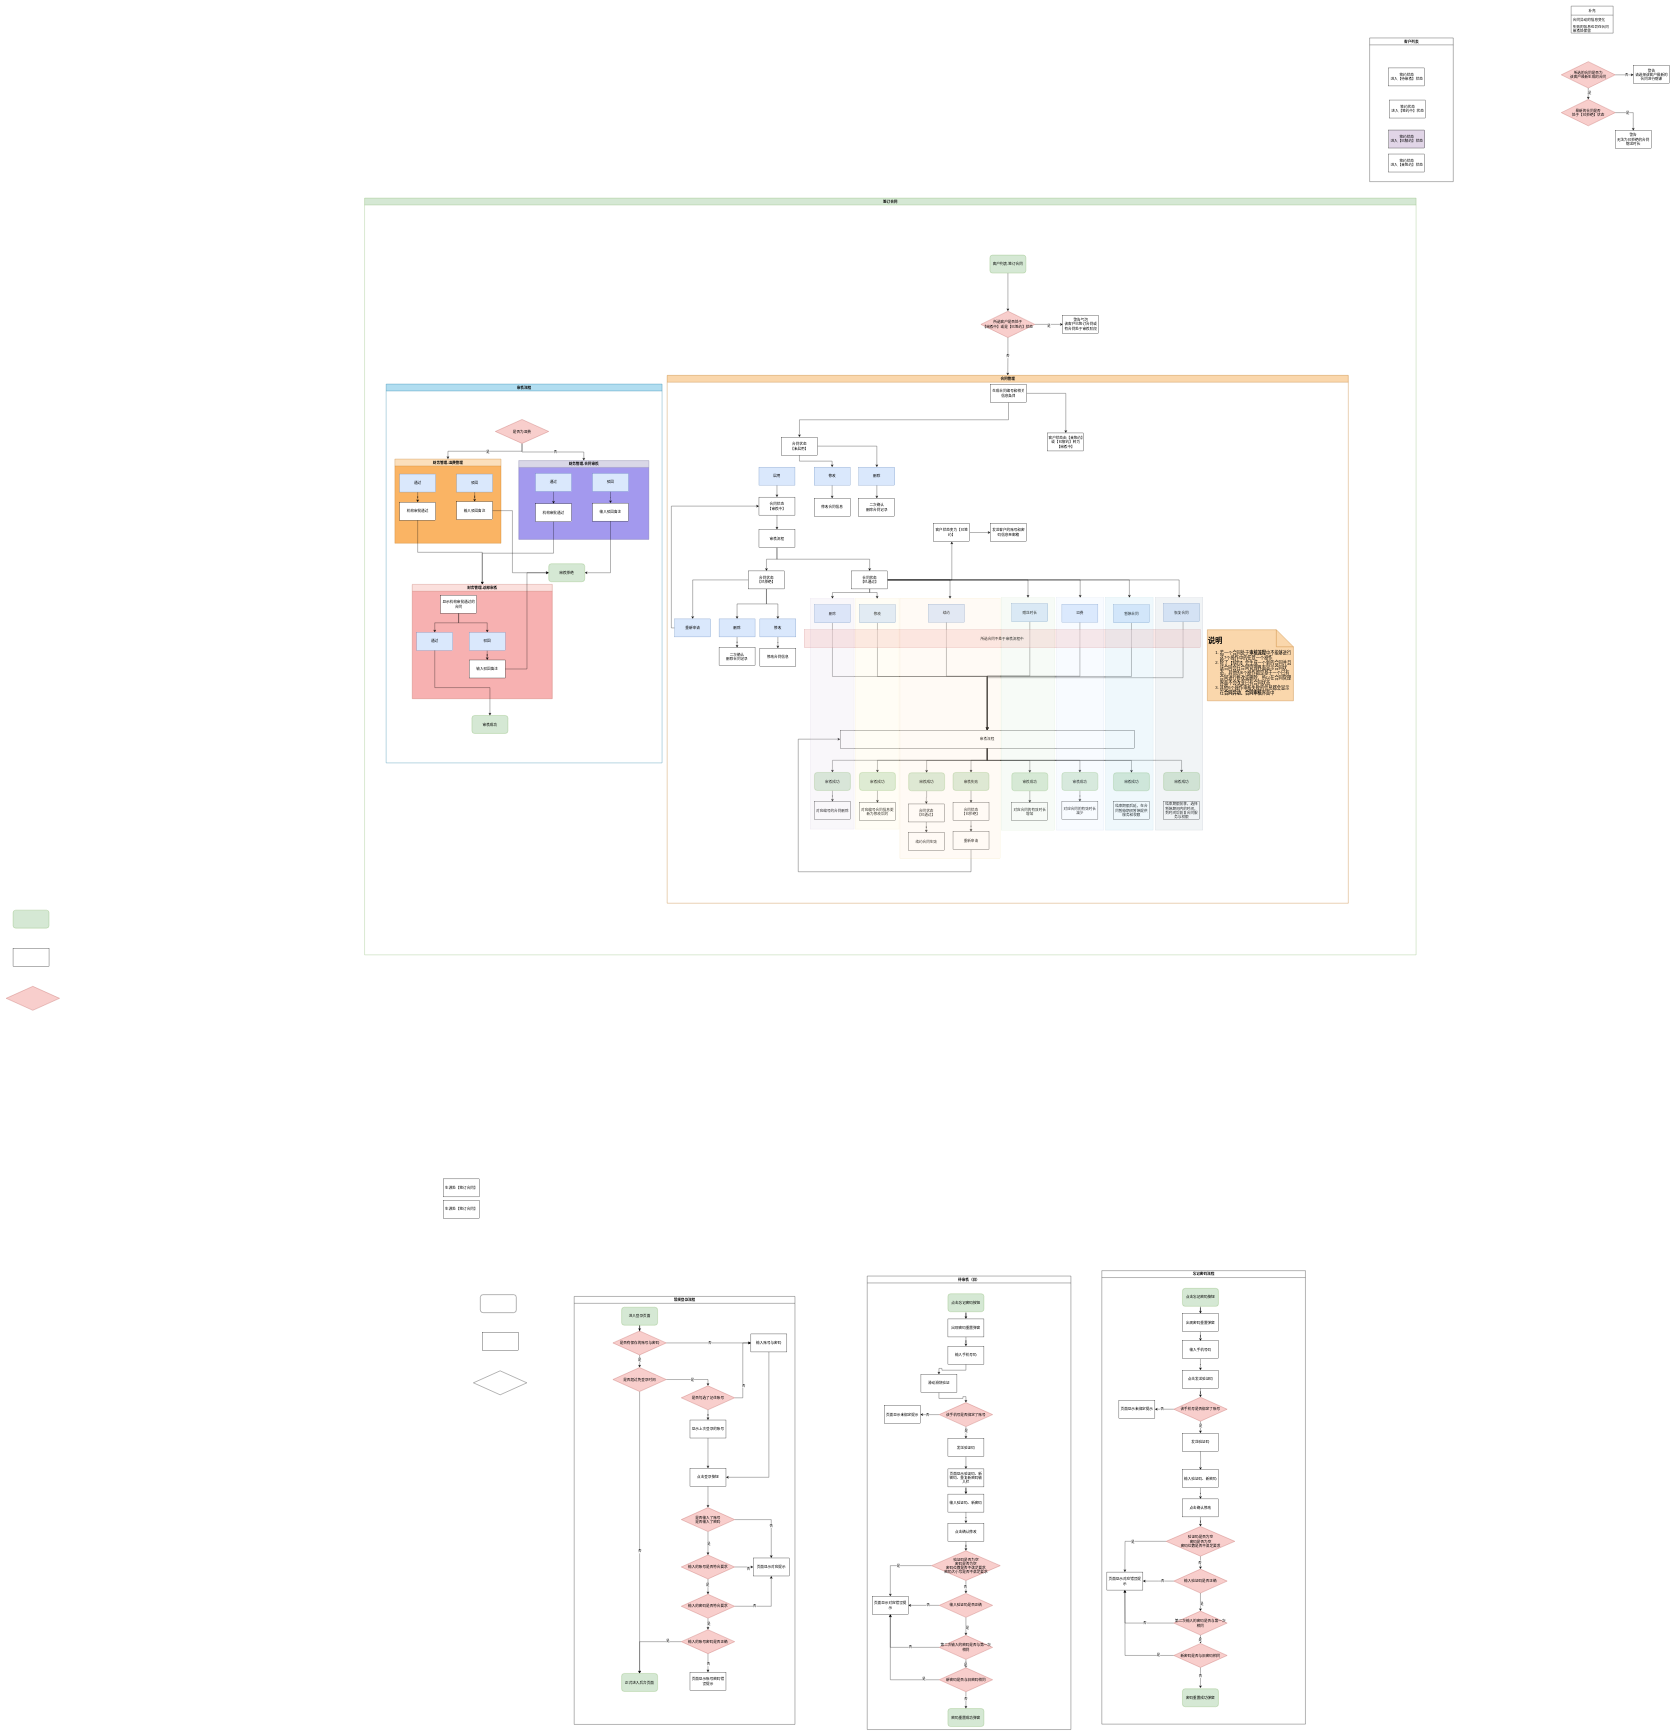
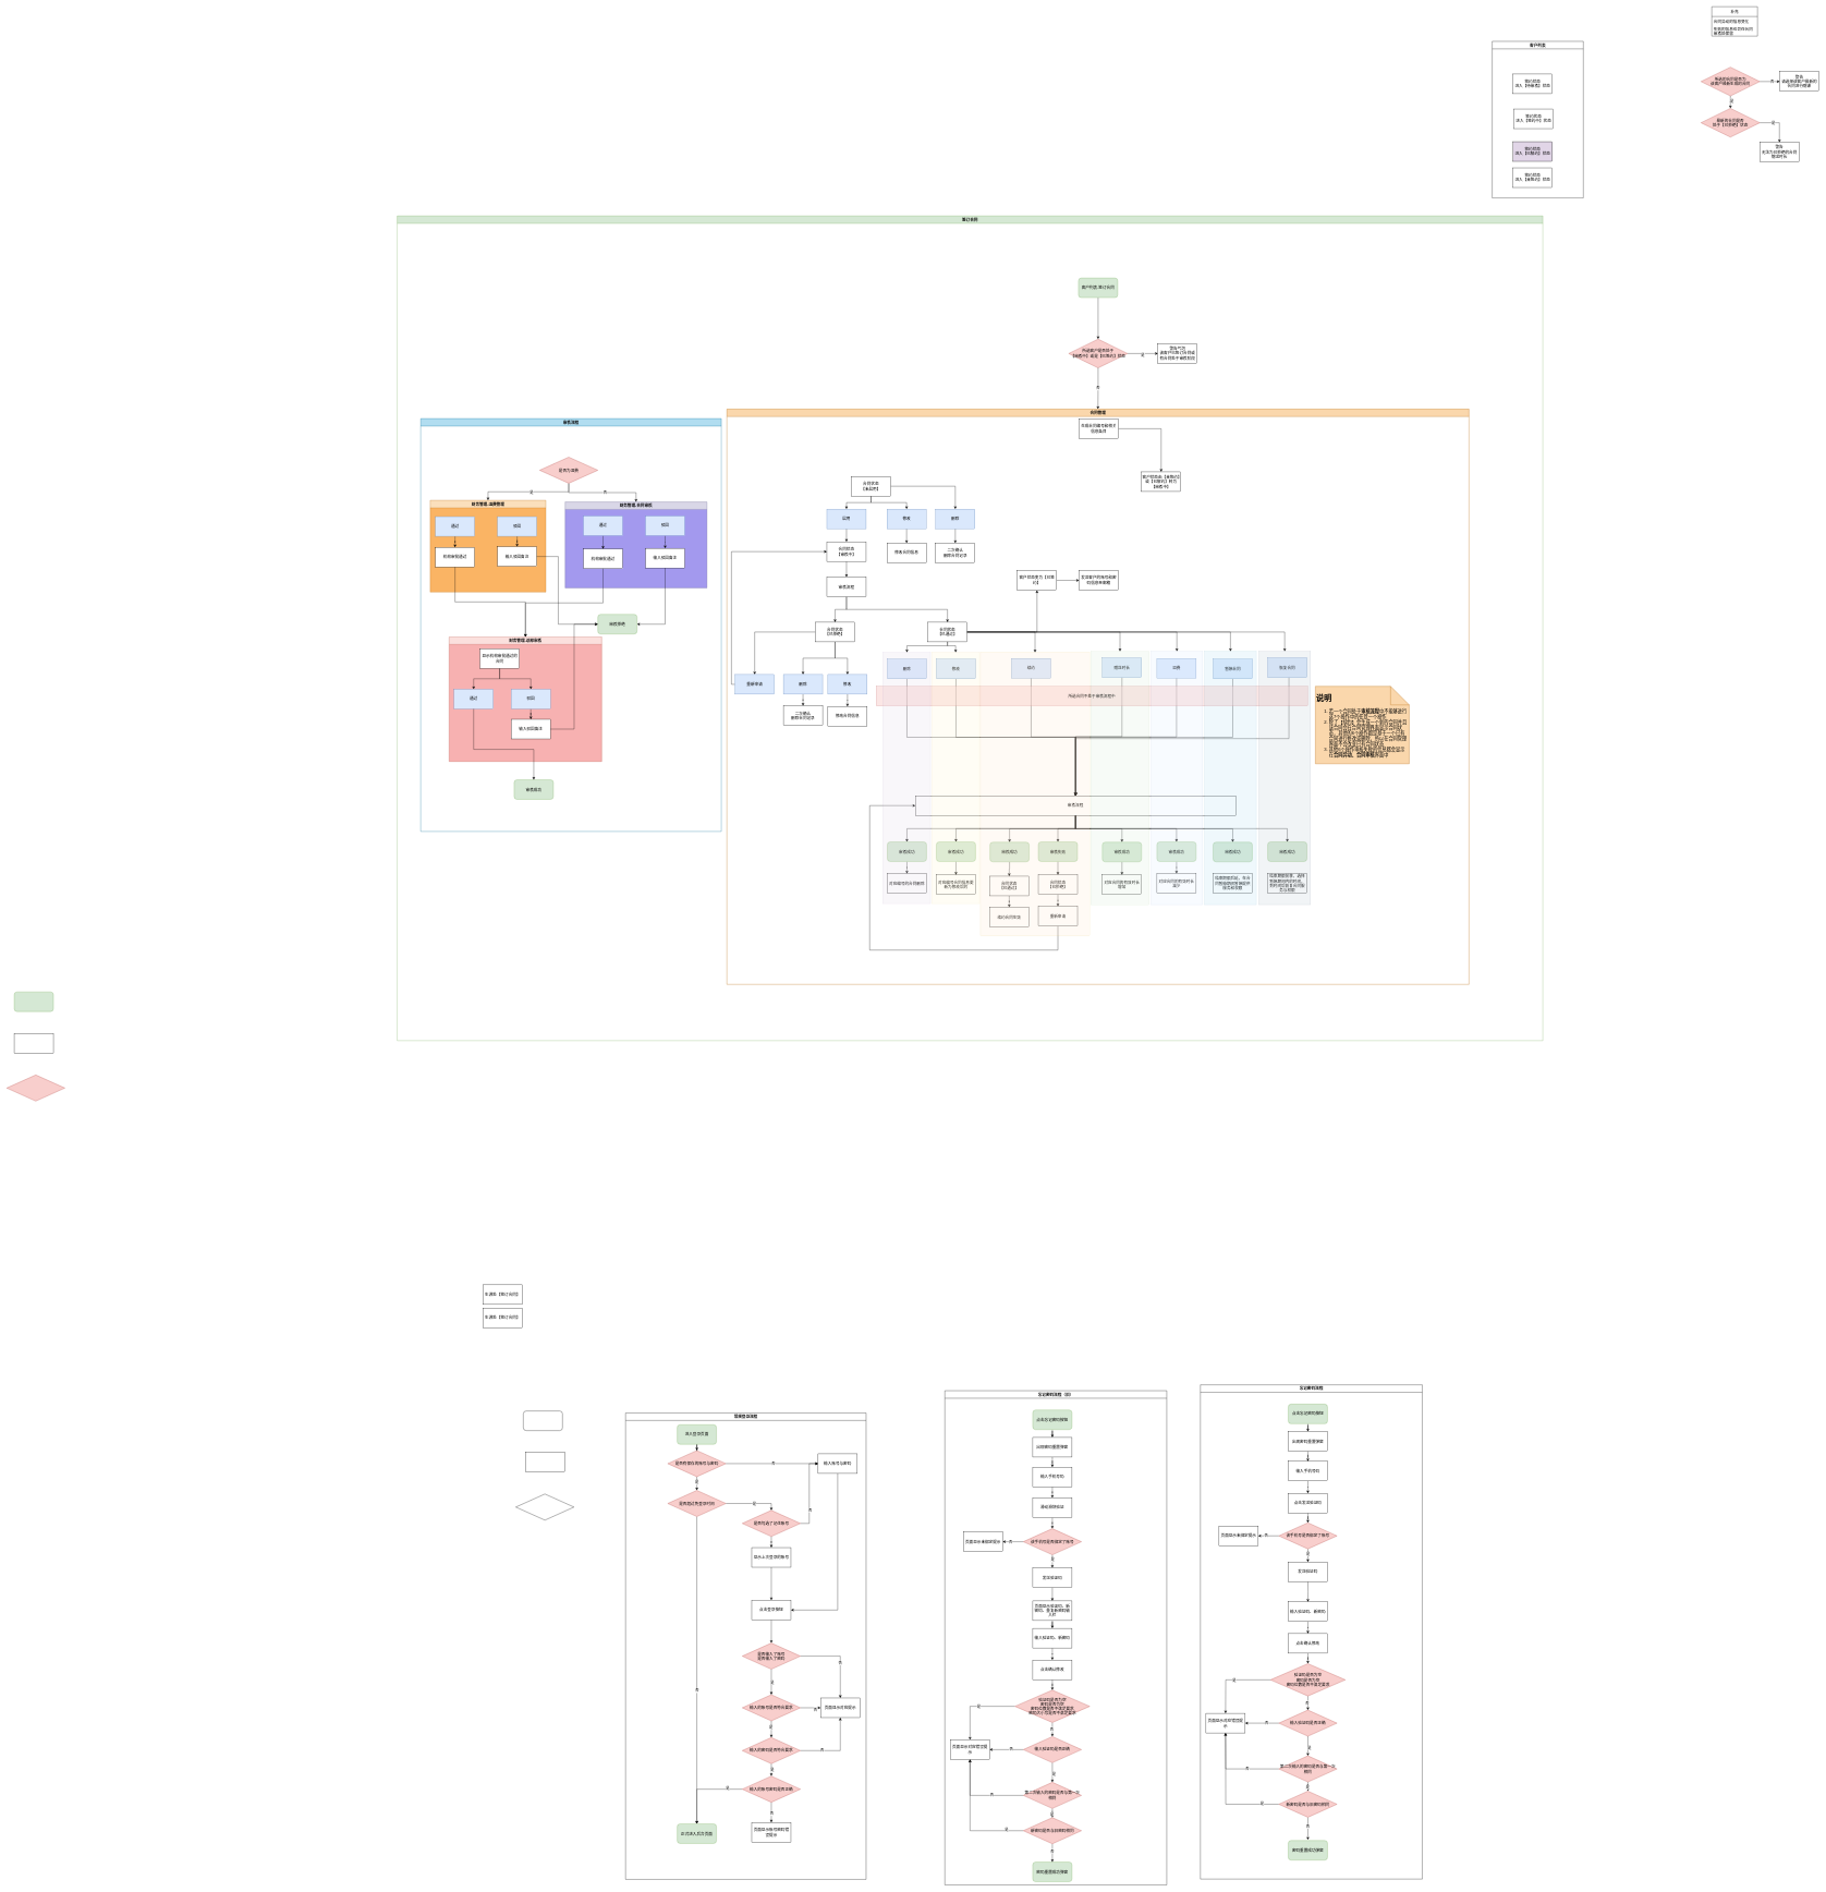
- <mxCell id="187" style="edgeStyle=orthogonalEdgeStyle;rounded=0;orthogonalLoop=1;jettySize=auto;html=1;exitX=0.5;exitY=1;exitDx=0;exitDy=0;entryX=0.5;entryY=0;entryDx=0;entryDy=0;" parent="186" source="189" target="193" edge="1"><mxGeometry relative="1" as="geometry" /></mxCell>
+ <mxCell id="190" style="edgeStyle=orthogonalEdgeStyle;rounded=0;orthogonalLoop=1;jettySize=auto;html=1;entryX=0.5;entryY=0;entryDx=0;entryDy=0;" parent="186" source="193" target="196" edge="1"><mxGeometry relative="1" as="geometry" /></mxCell>
- <mxCell id="49" value="待审核（旧）" style="swimlane;whiteSpace=wrap;html=1;" parent="1" vertex="1"><mxGeometry x="2891" y="4254" width="679" height="1512" as="geometry" /></mxCell>
+ <mxCell id="49" value="忘记密码流程（旧）" style="swimlane;whiteSpace=wrap;html=1;" parent="1" vertex="1"><mxGeometry x="2891" y="4254" width="679" height="1512" as="geometry" /></mxCell>
- <mxCell id="55" value="滑动滑块验证" style="rounded=0;whiteSpace=wrap;html=1;" parent="49" vertex="1"><mxGeometry x="179" y="328" width="120" height="60" as="geometry" /></mxCell>
+ <mxCell id="55" value="滑动滑块验证" style="rounded=0;whiteSpace=wrap;html=1;" parent="49" vertex="1"><mxGeometry x="269" y="328" width="120" height="60" as="geometry" /></mxCell>
